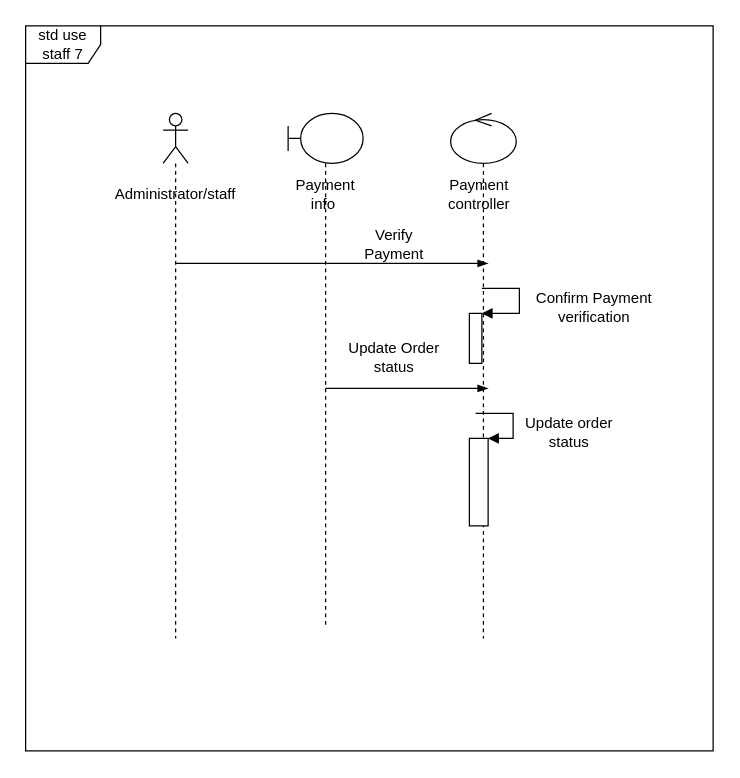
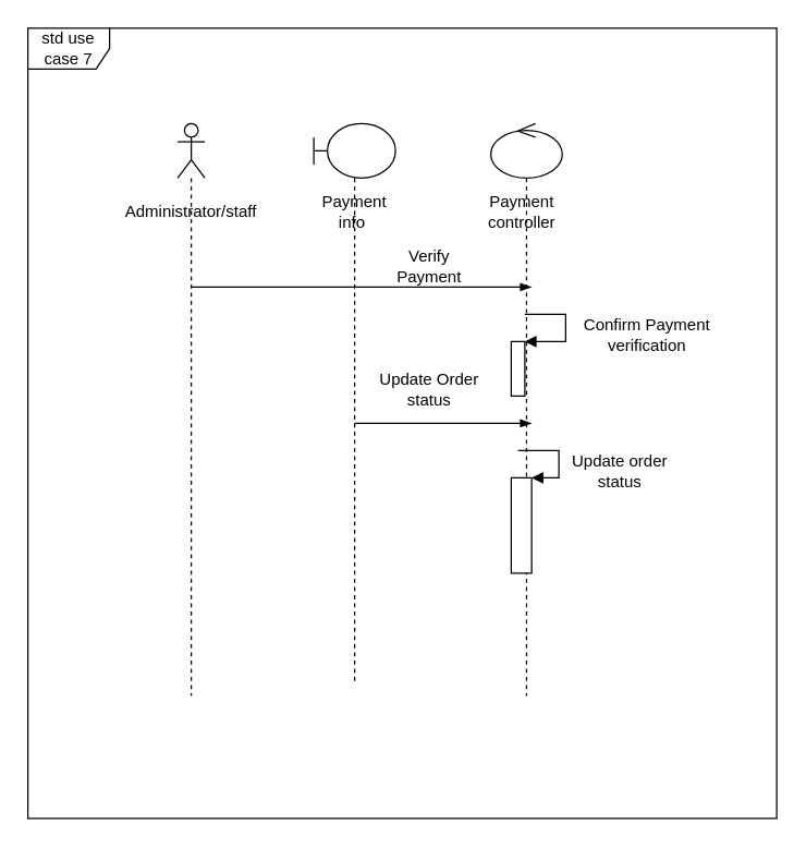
- <mxCell id="18" value="std use staff 7" style="shape=umlFrame;whiteSpace=wrap;html=1;" vertex="1" parent="1"><mxGeometry x="20" y="20" width="550" height="580" as="geometry" /></mxCell>
+ <mxCell id="18" value="std use case 7" style="shape=umlFrame;whiteSpace=wrap;html=1;" vertex="1" parent="1"><mxGeometry x="20" y="20" width="550" height="580" as="geometry" /></mxCell>
